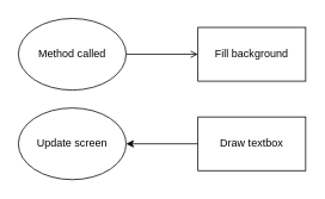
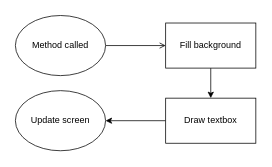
+ <mxCell id="4" value="" style="edgeStyle=orthogonalEdgeStyle;rounded=0;orthogonalLoop=1;jettySize=auto;html=1;" edge="1" parent="1" source="5" target="7"><mxGeometry relative="1" as="geometry" /></mxCell>
